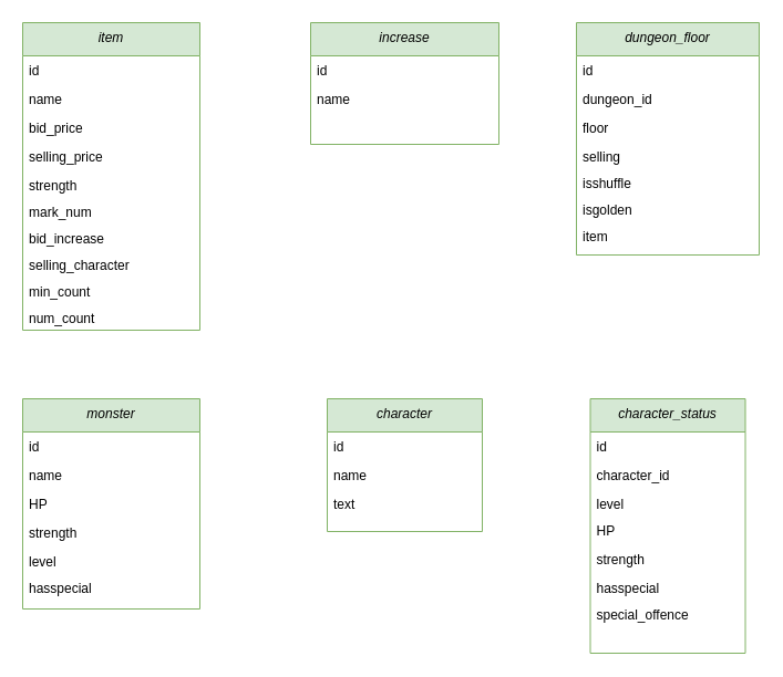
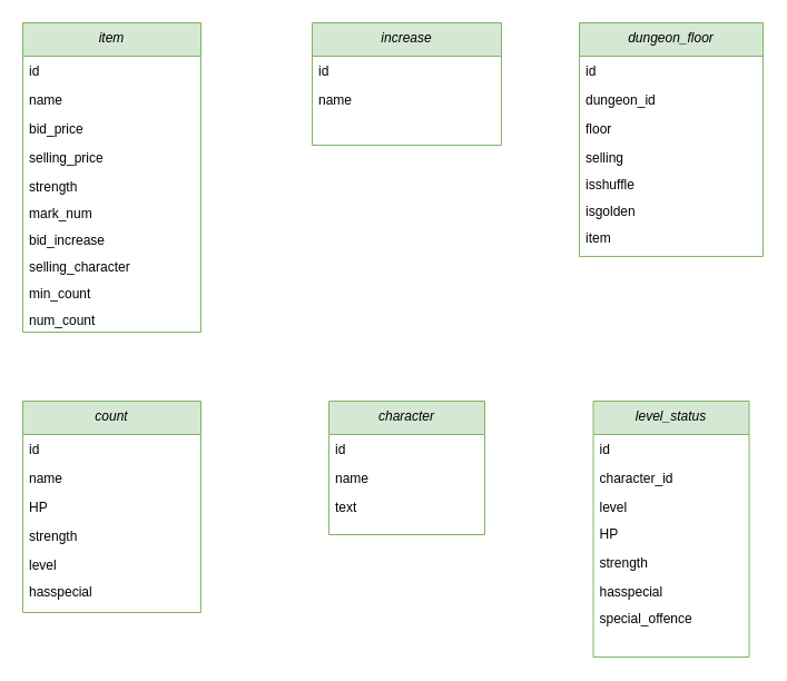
- <mxCell id="16" value="monster" style="swimlane;fontStyle=2;align=center;verticalAlign=top;childLayout=stackLayout;horizontal=1;startSize=30;horizontalStack=0;resizeParent=1;resizeLast=0;collapsible=1;marginBottom=0;rounded=0;shadow=0;strokeWidth=1;fillColor=#d5e8d4;strokeColor=#82b366;" parent="1" vertex="1"><mxGeometry x="20" y="360" width="160" height="190" as="geometry"><mxRectangle x="90" y="50" width="160" height="26" as="alternateBounds" /></mxGeometry></mxCell>
+ <mxCell id="16" value="count" style="swimlane;fontStyle=2;align=center;verticalAlign=top;childLayout=stackLayout;horizontal=1;startSize=30;horizontalStack=0;resizeParent=1;resizeLast=0;collapsible=1;marginBottom=0;rounded=0;shadow=0;strokeWidth=1;fillColor=#d5e8d4;strokeColor=#82b366;" parent="1" vertex="1"><mxGeometry x="20" y="360" width="160" height="190" as="geometry"><mxRectangle x="90" y="50" width="160" height="26" as="alternateBounds" /></mxGeometry></mxCell>
- <mxCell id="27" value="character_status" style="swimlane;fontStyle=2;align=center;verticalAlign=top;childLayout=stackLayout;horizontal=1;startSize=30;horizontalStack=0;resizeParent=1;resizeLast=0;collapsible=1;marginBottom=0;rounded=0;shadow=0;strokeWidth=1;fillColor=#d5e8d4;strokeColor=#82b366;" vertex="1" parent="1"><mxGeometry x="532.5" y="360" width="140" height="230" as="geometry"><mxRectangle x="90" y="50" width="160" height="26" as="alternateBounds" /></mxGeometry></mxCell>
+ <mxCell id="27" value="level_status" style="swimlane;fontStyle=2;align=center;verticalAlign=top;childLayout=stackLayout;horizontal=1;startSize=30;horizontalStack=0;resizeParent=1;resizeLast=0;collapsible=1;marginBottom=0;rounded=0;shadow=0;strokeWidth=1;fillColor=#d5e8d4;strokeColor=#82b366;" vertex="1" parent="1"><mxGeometry x="532.5" y="360" width="140" height="230" as="geometry"><mxRectangle x="90" y="50" width="160" height="26" as="alternateBounds" /></mxGeometry></mxCell>
